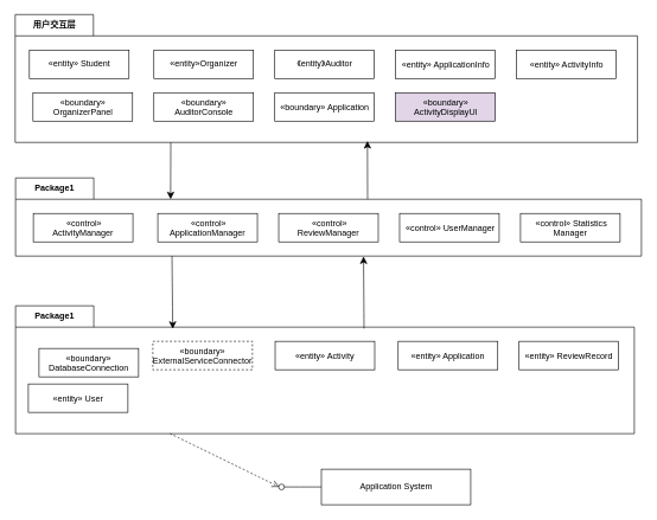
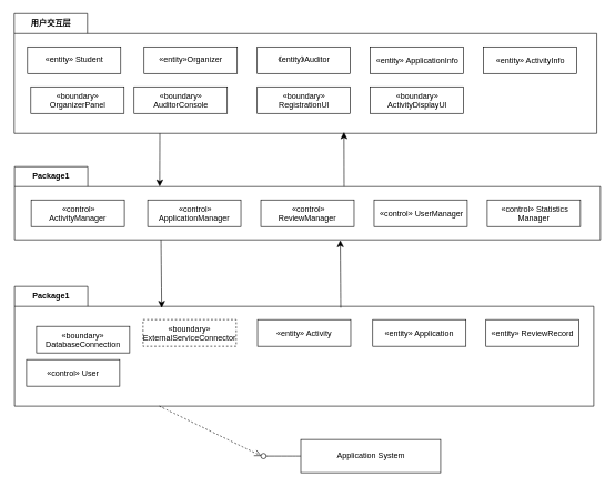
- <mxCell id="10" value="&lt;p style=&quot;margin: 0px; font-style: normal; font-variant-caps: normal; font-stretch: normal; line-height: normal; font-size-adjust: none; font-kerning: auto; font-variant-alternates: normal; font-variant-ligatures: normal; font-variant-numeric: normal; font-variant-east-asian: normal; font-variant-position: normal; font-variant-emoji: normal; font-feature-settings: normal; font-optical-sizing: auto; font-variation-settings: normal;&quot;&gt;«boundary» AuditorConsole&lt;/p&gt;" style="html=1;whiteSpace=wrap;" vertex="1" parent="2"><mxGeometry x="195" y="110.0" width="140" height="40" as="geometry" /></mxCell>
+ <mxCell id="10" value="&lt;p style=&quot;margin: 0px; font-style: normal; font-variant-caps: normal; font-stretch: normal; line-height: normal; font-size-adjust: none; font-kerning: auto; font-variant-alternates: normal; font-variant-ligatures: normal; font-variant-numeric: normal; font-variant-east-asian: normal; font-variant-position: normal; font-variant-emoji: normal; font-feature-settings: normal; font-optical-sizing: auto; font-variation-settings: normal;&quot;&gt;«boundary» AuditorConsole&lt;/p&gt;" style="html=1;whiteSpace=wrap;" vertex="1" parent="2"><mxGeometry x="180" y="110.0" width="140" height="40" as="geometry" /></mxCell>
- <mxCell id="11" value="&lt;p style=&quot;margin: 0px; font-style: normal; font-variant-caps: normal; font-stretch: normal; line-height: normal; font-size-adjust: none; font-kerning: auto; font-variant-alternates: normal; font-variant-ligatures: normal; font-variant-numeric: normal; font-variant-east-asian: normal; font-variant-position: normal; font-variant-emoji: normal; font-feature-settings: normal; font-optical-sizing: auto; font-variation-settings: normal;&quot;&gt;«boundary» Application&lt;/p&gt;" style="html=1;whiteSpace=wrap;" vertex="1" parent="2"><mxGeometry x="365" y="110.0" width="140" height="40" as="geometry" /></mxCell>
+ <mxCell id="11" value="&lt;p style=&quot;margin: 0px; font-style: normal; font-variant-caps: normal; font-stretch: normal; line-height: normal; font-size-adjust: none; font-kerning: auto; font-variant-alternates: normal; font-variant-ligatures: normal; font-variant-numeric: normal; font-variant-east-asian: normal; font-variant-position: normal; font-variant-emoji: normal; font-feature-settings: normal; font-optical-sizing: auto; font-variation-settings: normal;&quot;&gt;«boundary» RegistrationUl&lt;/p&gt;" style="html=1;whiteSpace=wrap;" vertex="1" parent="2"><mxGeometry x="365" y="110.0" width="140" height="40" as="geometry" /></mxCell>
- <mxCell id="8" value="&lt;p style=&quot;margin: 0px; font-style: normal; font-variant-caps: normal; font-stretch: normal; line-height: normal; font-size-adjust: none; font-kerning: auto; font-variant-alternates: normal; font-variant-ligatures: normal; font-variant-numeric: normal; font-variant-east-asian: normal; font-variant-position: normal; font-variant-emoji: normal; font-feature-settings: normal; font-optical-sizing: auto; font-variation-settings: normal;&quot;&gt;«boundary» ActivityDisplayUl&lt;/p&gt;" style="html=1;whiteSpace=wrap;fillColor=#e1d5e7;" vertex="1" parent="2"><mxGeometry x="535" y="110.0" width="140" height="40" as="geometry" /></mxCell>
+ <mxCell id="8" value="&lt;p style=&quot;margin: 0px; font-style: normal; font-variant-caps: normal; font-stretch: normal; line-height: normal; font-size-adjust: none; font-kerning: auto; font-variant-alternates: normal; font-variant-ligatures: normal; font-variant-numeric: normal; font-variant-east-asian: normal; font-variant-position: normal; font-variant-emoji: normal; font-feature-settings: normal; font-optical-sizing: auto; font-variation-settings: normal;&quot;&gt;«boundary» ActivityDisplayUl&lt;/p&gt;" style="html=1;whiteSpace=wrap;" vertex="1" parent="2"><mxGeometry x="535" y="110.0" width="140" height="40" as="geometry" /></mxCell>
- <mxCell id="24" value="&lt;p style=&quot;margin: 0px; font-style: normal; font-variant-caps: normal; font-stretch: normal; line-height: normal; font-size-adjust: none; font-kerning: auto; font-variant-alternates: normal; font-variant-ligatures: normal; font-variant-numeric: normal; font-variant-east-asian: normal; font-variant-position: normal; font-variant-emoji: normal; font-feature-settings: normal; font-optical-sizing: auto; font-variation-settings: normal;&quot;&gt;«entity» User&lt;br&gt;&lt;/p&gt;" style="html=1;whiteSpace=wrap;" vertex="1" parent="18"><mxGeometry x="18" y="110.0" width="140" height="40" as="geometry" /></mxCell>
+ <mxCell id="24" value="&lt;p style=&quot;margin: 0px; font-style: normal; font-variant-caps: normal; font-stretch: normal; line-height: normal; font-size-adjust: none; font-kerning: auto; font-variant-alternates: normal; font-variant-ligatures: normal; font-variant-numeric: normal; font-variant-east-asian: normal; font-variant-position: normal; font-variant-emoji: normal; font-feature-settings: normal; font-optical-sizing: auto; font-variation-settings: normal;&quot;&gt;«control» User&lt;br&gt;&lt;/p&gt;" style="html=1;whiteSpace=wrap;" vertex="1" parent="18"><mxGeometry x="18" y="110.0" width="140" height="40" as="geometry" /></mxCell>
